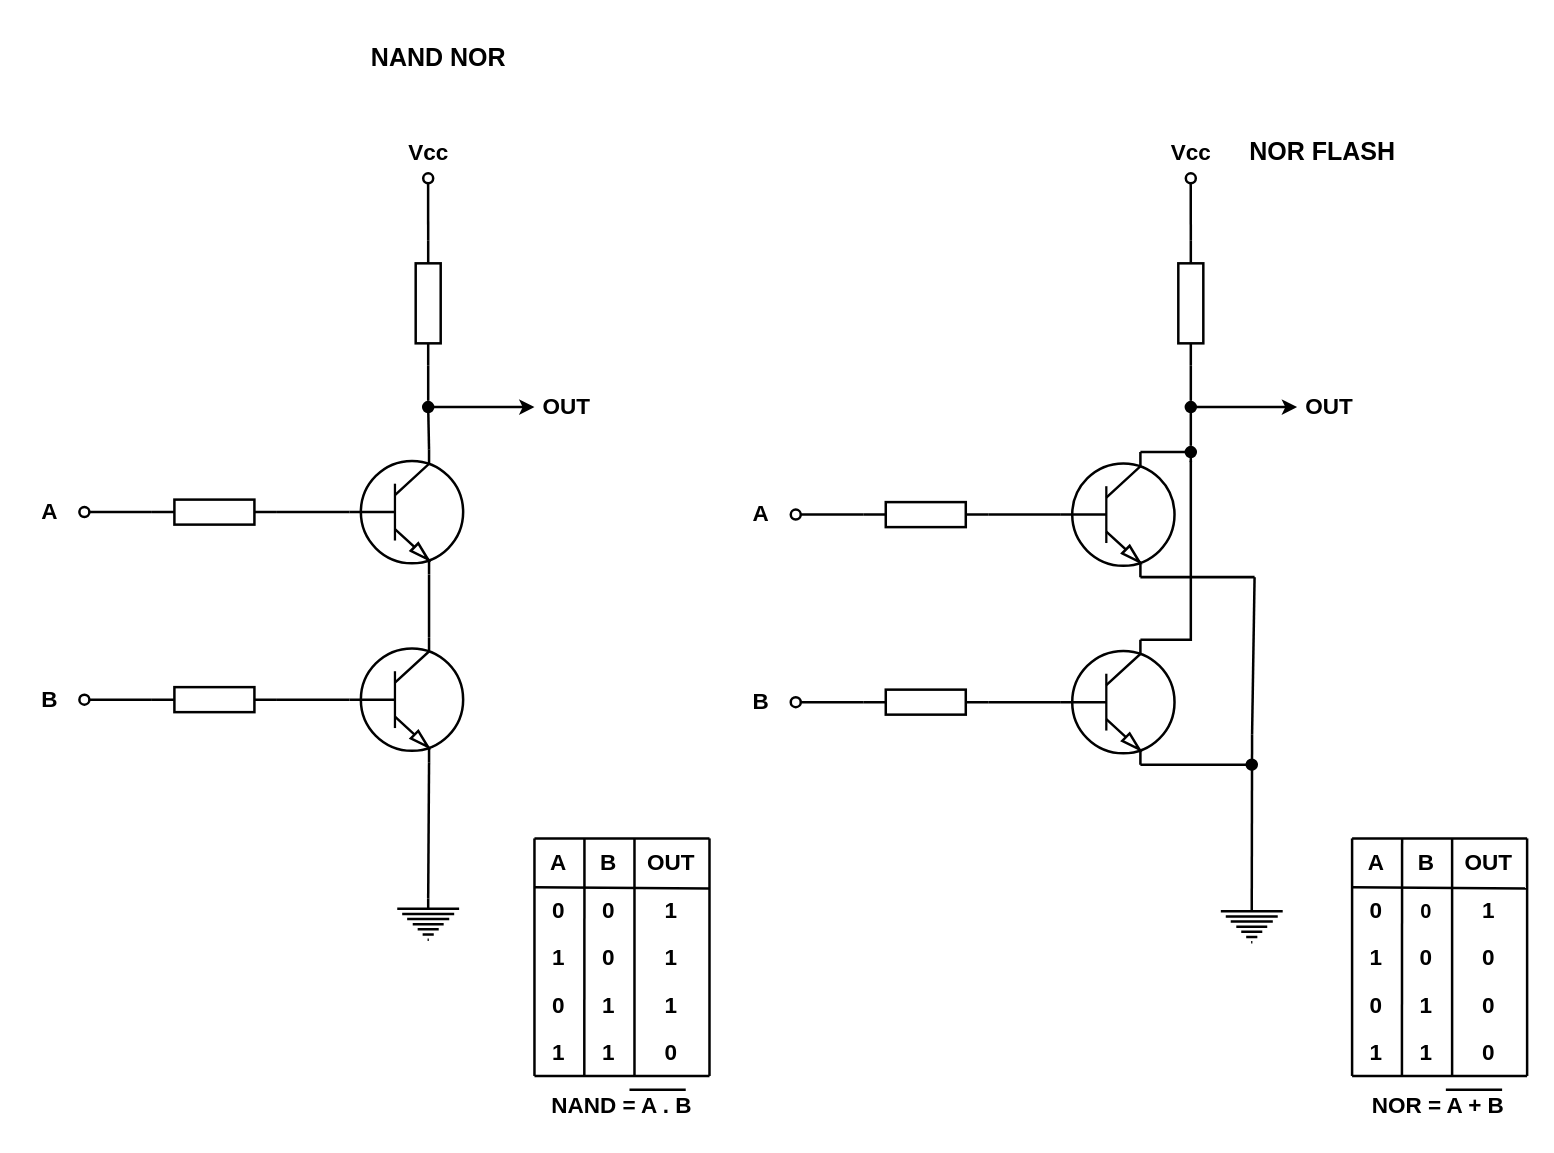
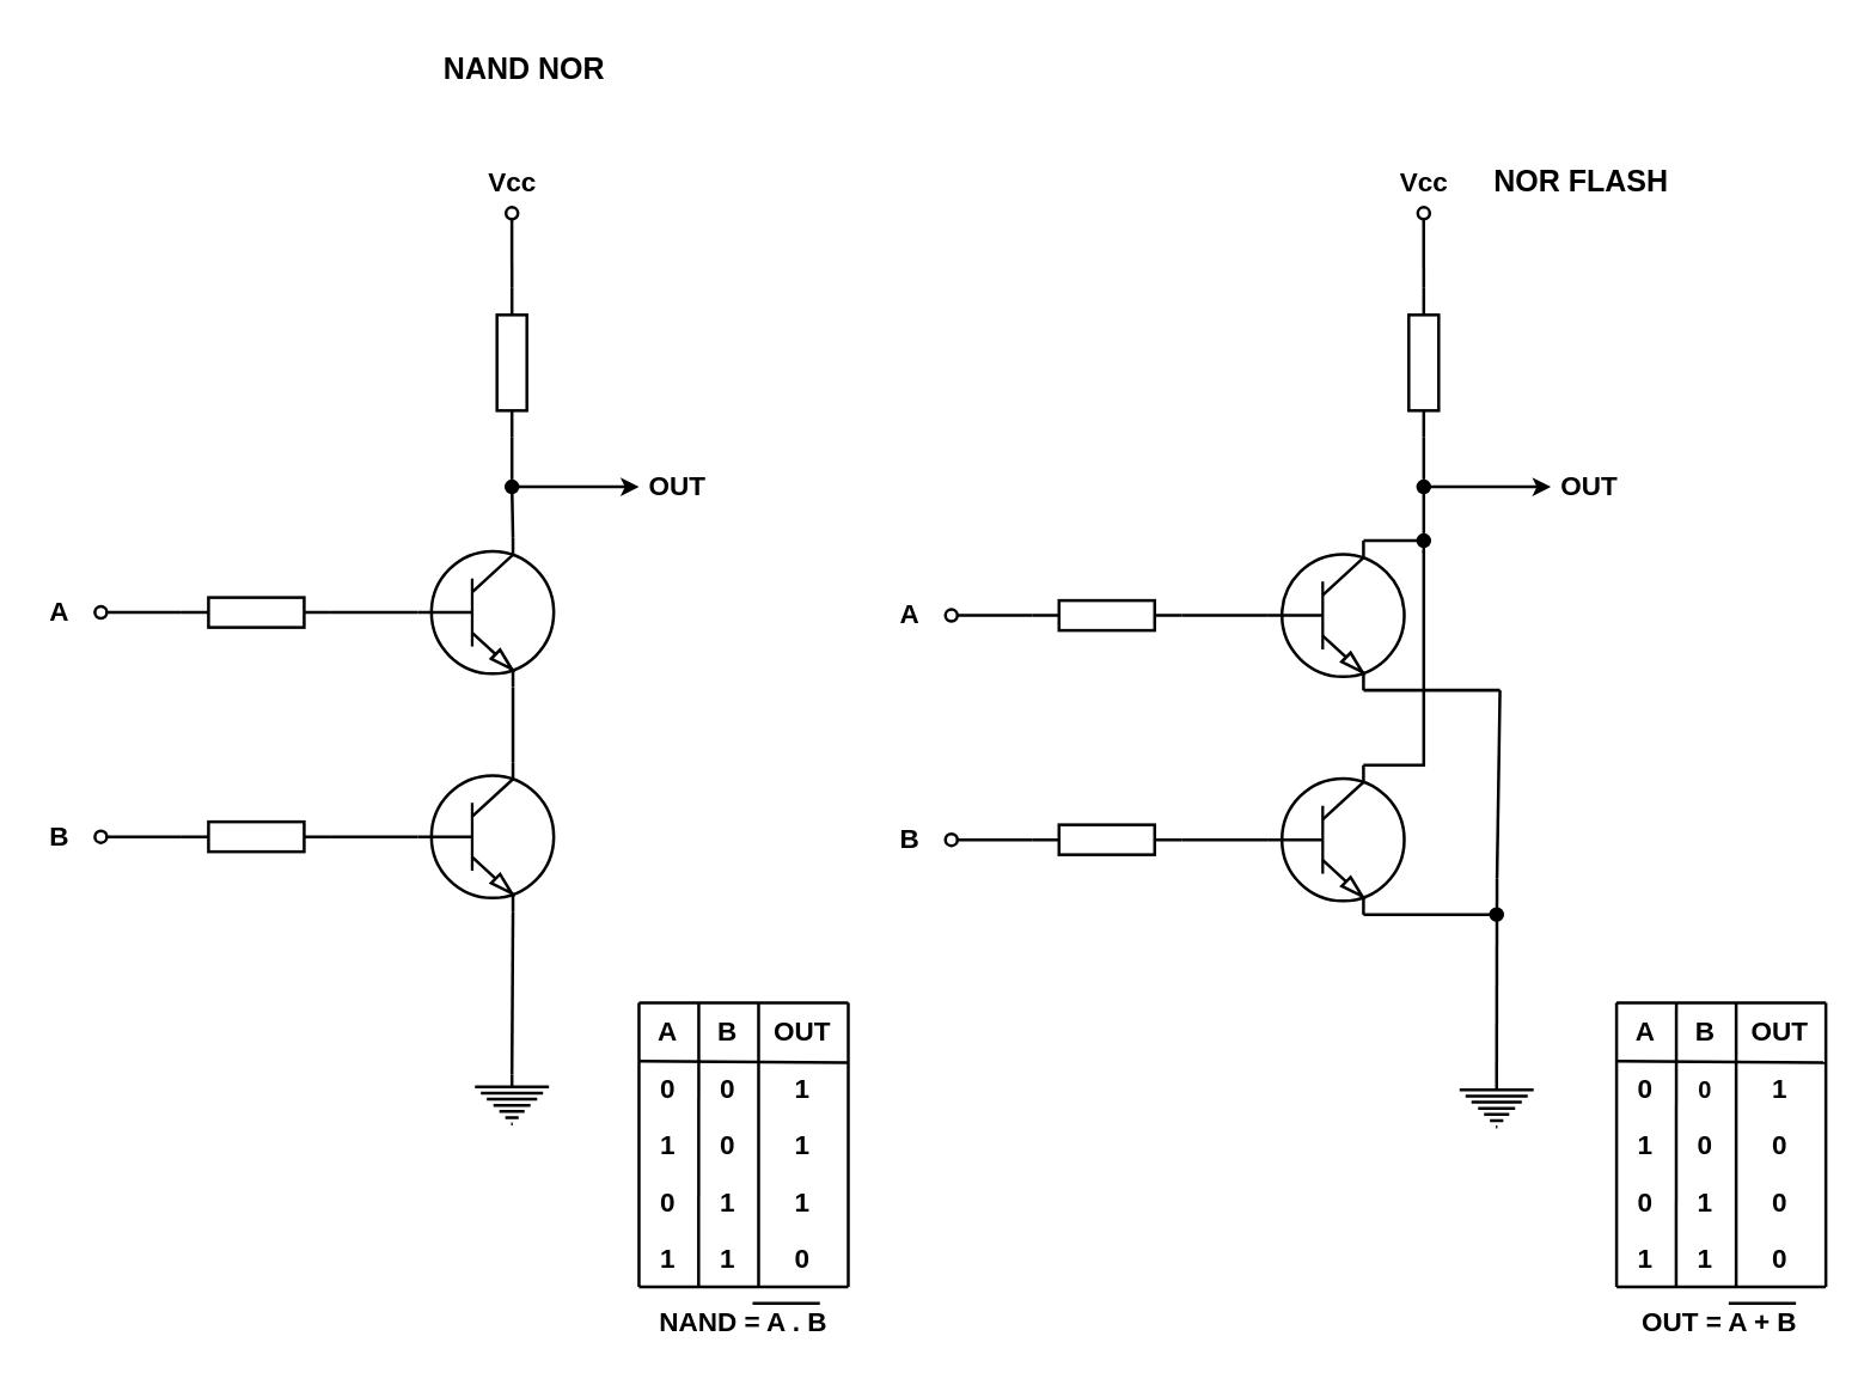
- <mxCell id="98" value="&lt;font style=&quot;font-size: 18px;&quot;&gt;&lt;b style=&quot;&quot;&gt;NOR = A + B&lt;/b&gt;&lt;/font&gt;" style="text;html=1;align=center;verticalAlign=middle;whiteSpace=wrap;rounded=0;strokeWidth=2;" vertex="1" parent="1"><mxGeometry x="1080" y="867" width="140" height="33" as="geometry" /></mxCell>
+ <mxCell id="98" value="&lt;font style=&quot;font-size: 18px;&quot;&gt;&lt;b style=&quot;&quot;&gt;OUT = A + B&lt;/b&gt;&lt;/font&gt;" style="text;html=1;align=center;verticalAlign=middle;whiteSpace=wrap;rounded=0;strokeWidth=2;" vertex="1" parent="1"><mxGeometry x="1080" y="867" width="140" height="33" as="geometry" /></mxCell>
